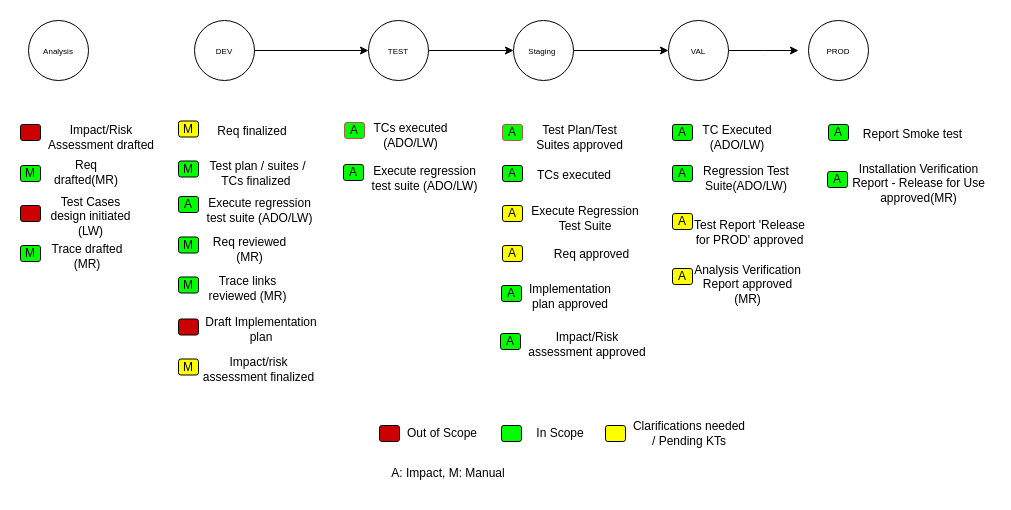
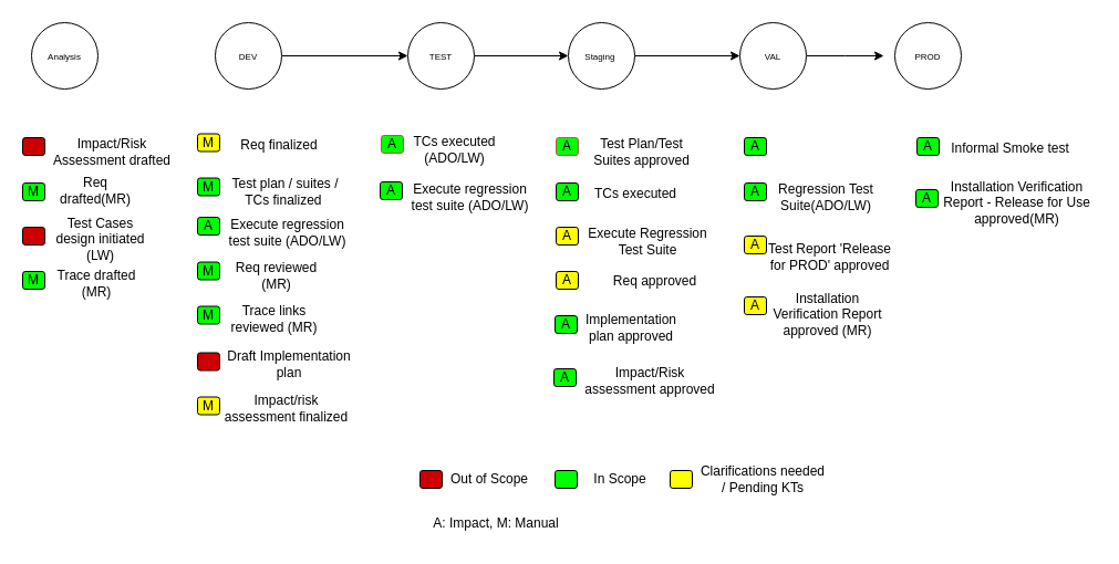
- <mxCell id="16" value="Report Smoke test" style="text;html=1;strokeColor=none;fillColor=none;align=center;verticalAlign=middle;whiteSpace=wrap;rounded=0;" parent="1" vertex="1"><mxGeometry x="842" y="119" width="141" height="30" as="geometry" /></mxCell>
+ <mxCell id="16" value="Informal Smoke test" style="text;html=1;strokeColor=none;fillColor=none;align=center;verticalAlign=middle;whiteSpace=wrap;rounded=0;" parent="1" vertex="1"><mxGeometry x="842" y="119" width="141" height="30" as="geometry" /></mxCell>
- <mxCell id="41" value="TC Executed (ADO/LW)" style="text;html=1;strokeColor=none;fillColor=none;align=center;verticalAlign=middle;whiteSpace=wrap;rounded=0;" parent="1" vertex="1"><mxGeometry x="700" y="122" width="74" height="30" as="geometry" /></mxCell>
- <mxCell id="40" value="Analysis Verification Report approved (MR)" style="text;html=1;strokeColor=none;fillColor=none;align=center;verticalAlign=middle;whiteSpace=wrap;rounded=0;" parent="1" vertex="1"><mxGeometry x="693" y="269" width="109" height="30" as="geometry" /></mxCell>
+ <mxCell id="40" value="Installation Verification Report approved (MR)" style="text;html=1;strokeColor=none;fillColor=none;align=center;verticalAlign=middle;whiteSpace=wrap;rounded=0;" parent="1" vertex="1"><mxGeometry x="693" y="269" width="109" height="30" as="geometry" /></mxCell>
